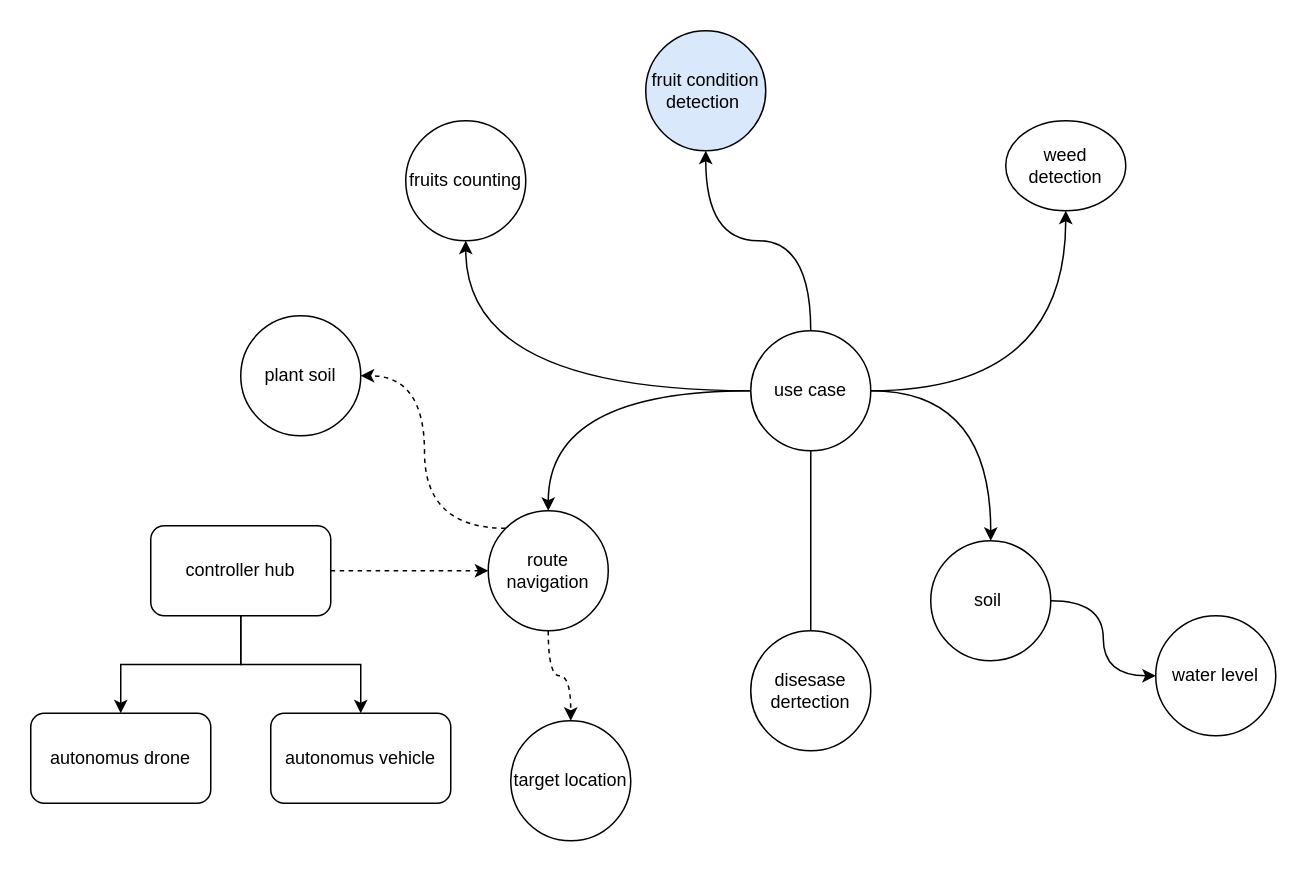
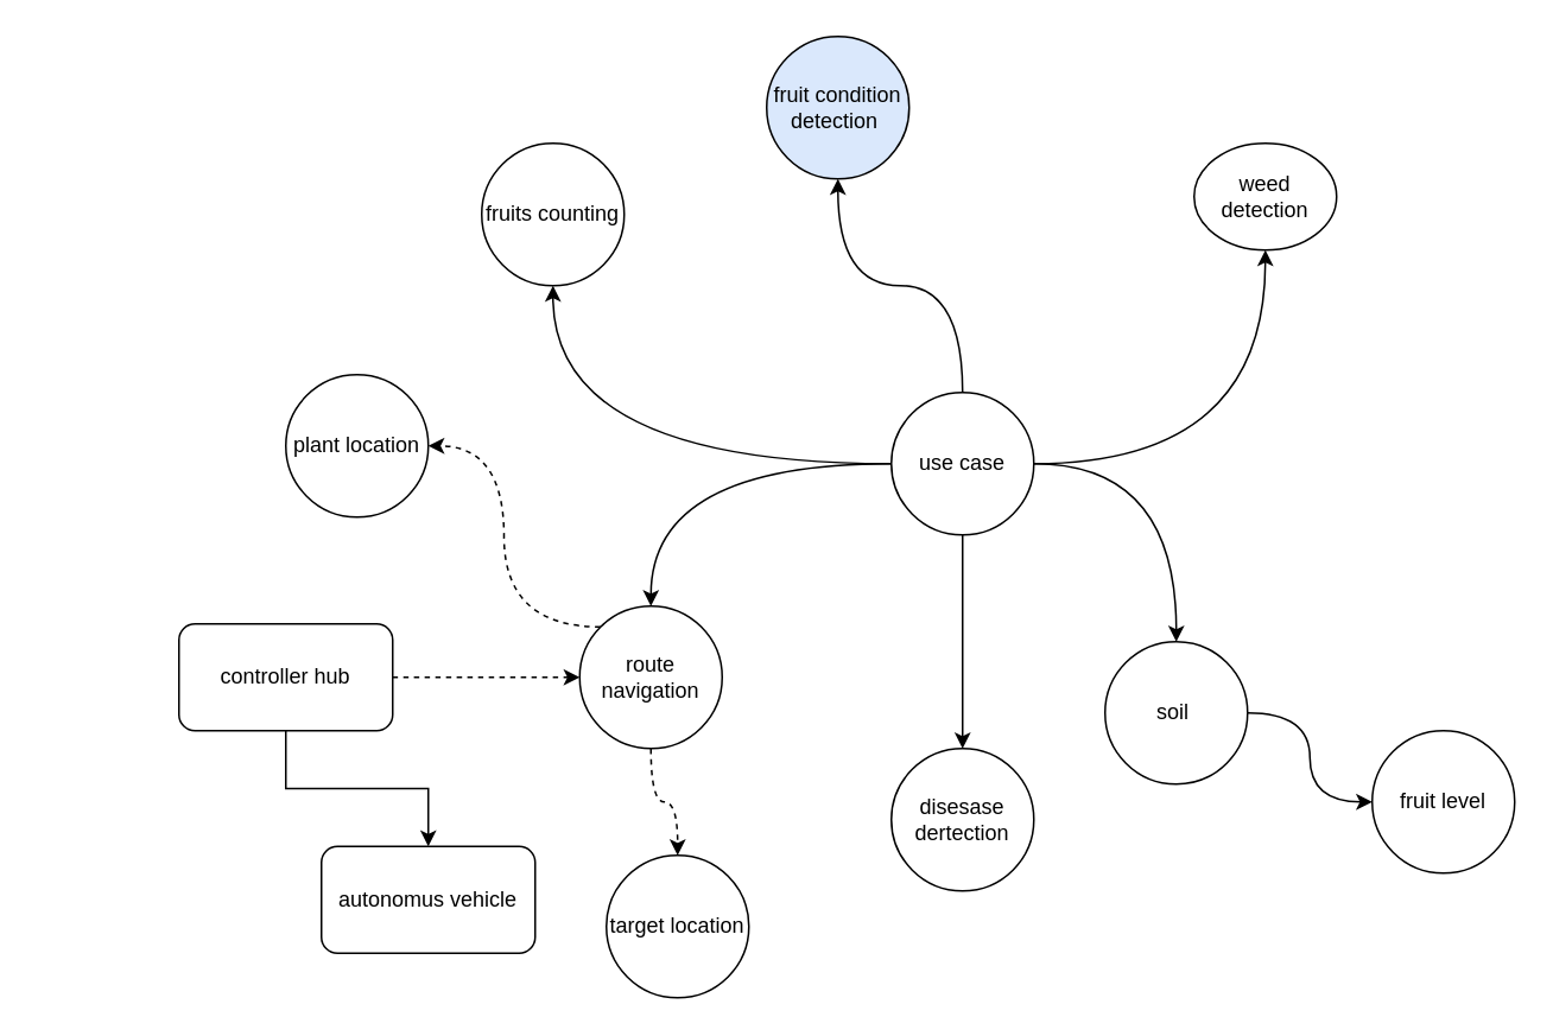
- <mxCell id="25" value="plant soil" style="ellipse;whiteSpace=wrap;html=1;aspect=fixed;" vertex="1" parent="1"><mxGeometry x="160" y="210" width="80" height="80" as="geometry" /></mxCell>
+ <mxCell id="25" value="plant location" style="ellipse;whiteSpace=wrap;html=1;aspect=fixed;" vertex="1" parent="1"><mxGeometry x="160" y="210" width="80" height="80" as="geometry" /></mxCell>
- <mxCell id="3" style="edgeStyle=orthogonalEdgeStyle;curved=1;rounded=0;orthogonalLoop=1;jettySize=auto;html=1;endArrow=none;" edge="1" parent="1" source="8" target="10"><mxGeometry relative="1" as="geometry" /></mxCell>
+ <mxCell id="3" style="edgeStyle=orthogonalEdgeStyle;curved=1;rounded=0;orthogonalLoop=1;jettySize=auto;html=1;" edge="1" parent="1" source="8" target="10"><mxGeometry relative="1" as="geometry" /></mxCell>
- <mxCell id="13" style="edgeStyle=orthogonalEdgeStyle;rounded=0;orthogonalLoop=1;jettySize=auto;html=1;" edge="1" parent="1" source="16" target="12"><mxGeometry relative="1" as="geometry" /></mxCell>
- <mxCell id="19" value="water level" style="ellipse;whiteSpace=wrap;html=1;aspect=fixed;" vertex="1" parent="1"><mxGeometry x="770" y="410" width="80" height="80" as="geometry" /></mxCell>
+ <mxCell id="19" value="fruit level" style="ellipse;whiteSpace=wrap;html=1;aspect=fixed;" vertex="1" parent="1"><mxGeometry x="770" y="410" width="80" height="80" as="geometry" /></mxCell>
- <mxCell id="12" value="autonomus drone" style="rounded=1;whiteSpace=wrap;html=1;" vertex="1" parent="1"><mxGeometry x="20" y="475" width="120" height="60" as="geometry" /></mxCell>
